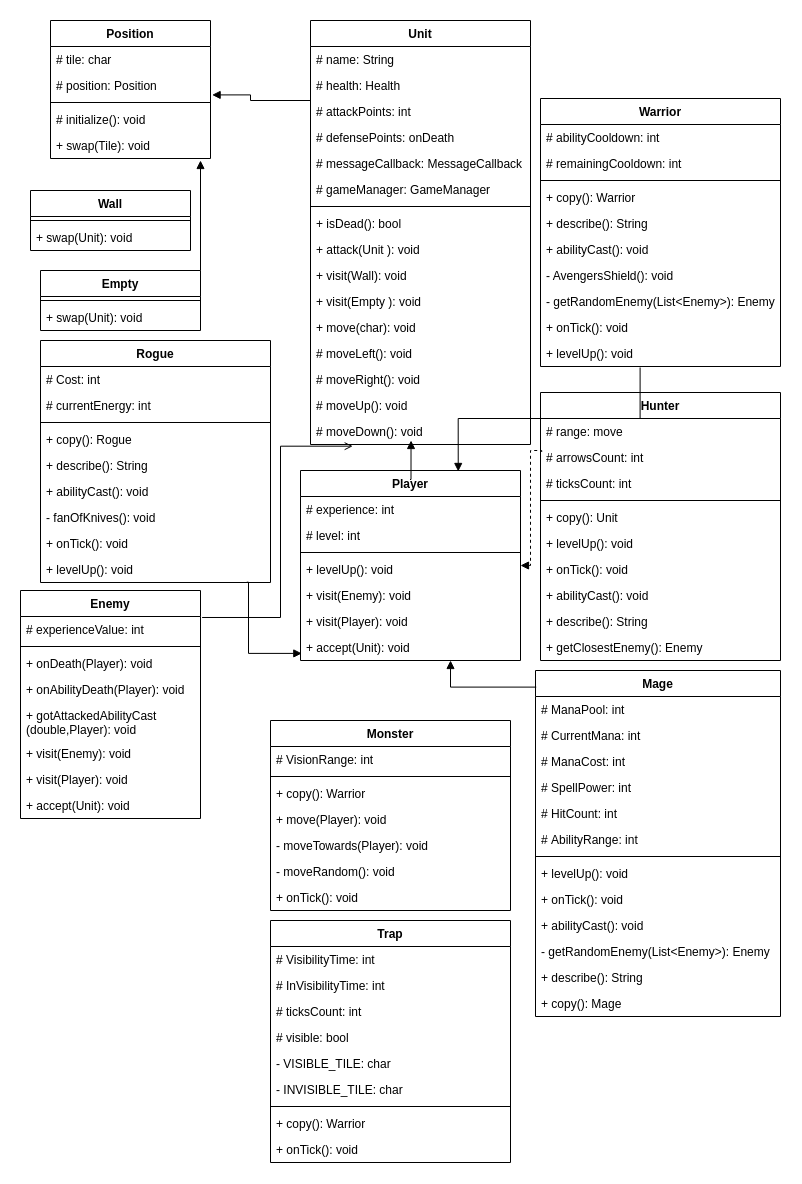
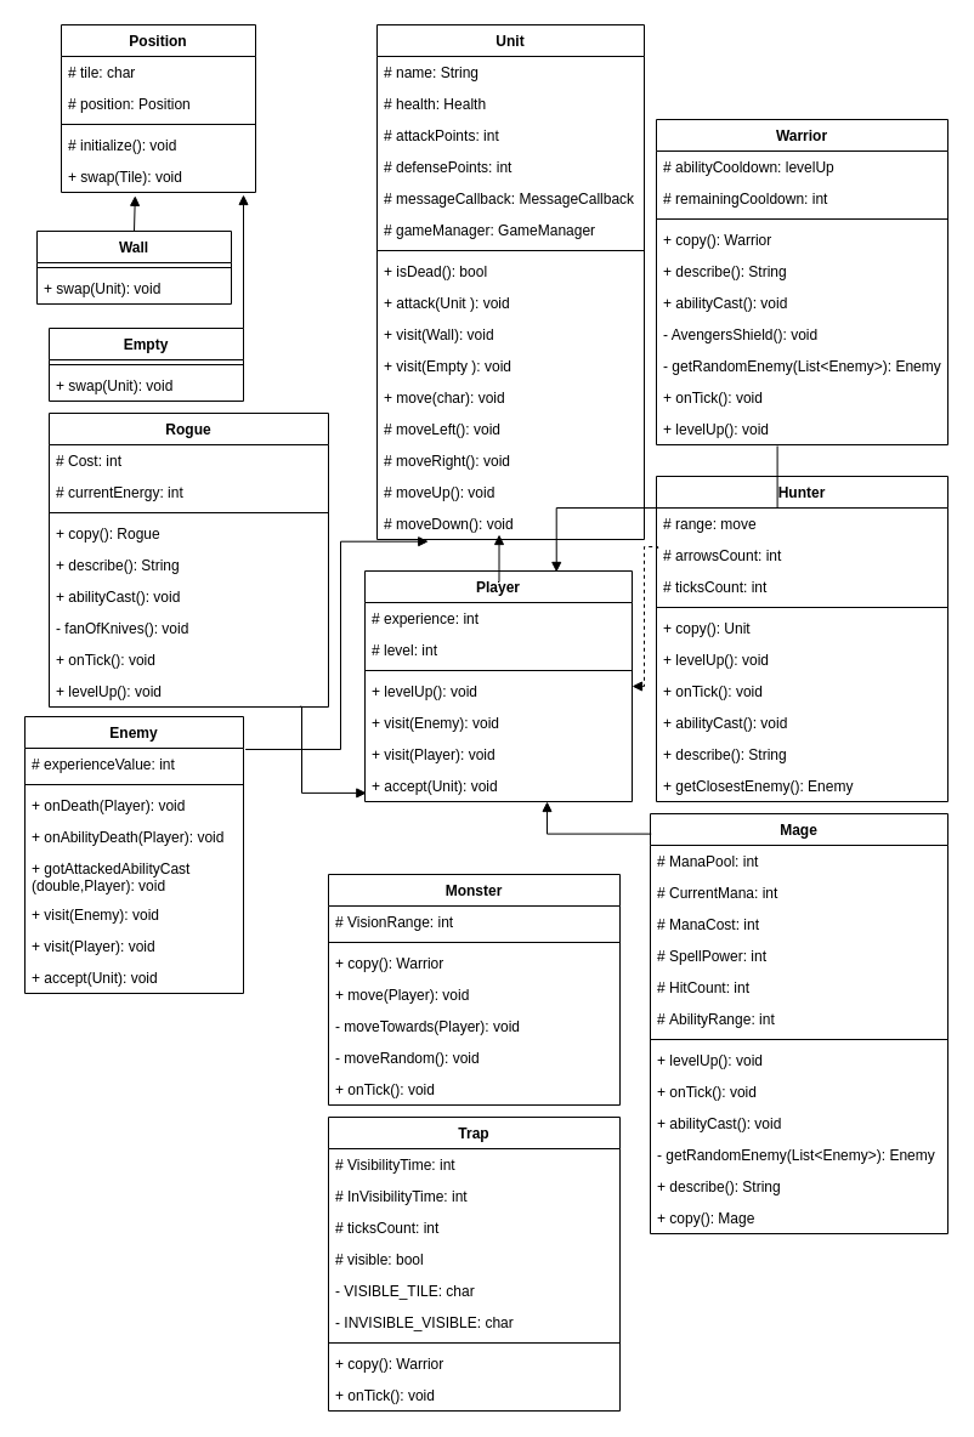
- <mxCell id="32" style="edgeStyle=orthogonalEdgeStyle;rounded=0;orthogonalLoop=1;jettySize=auto;html=1;endArrow=block;endFill=1;exitX=0;exitY=0.5;exitDx=0;exitDy=0;entryX=1.01;entryY=0.862;entryDx=0;entryDy=0;entryPerimeter=0;" edge="1" parent="1" source="18" target="4"><mxGeometry relative="1" as="geometry"><mxPoint x="749" y="221" as="sourcePoint" /><mxPoint x="590" y="200" as="targetPoint" /><Array as="points"><mxPoint x="310" y="100" /><mxPoint x="250" y="100" /><mxPoint x="250" y="94" /></Array></mxGeometry></mxCell>
- <mxCell id="19" value="# defensePoints: onDeath" style="text;strokeColor=none;fillColor=none;align=left;verticalAlign=top;spacingLeft=4;spacingRight=4;overflow=hidden;rotatable=0;points=[[0,0.5],[1,0.5]];portConstraint=eastwest;" vertex="1" parent="15"><mxGeometry y="104" width="220" height="26" as="geometry" /></mxCell>
+ <mxCell id="19" value="# defensePoints: int" style="text;strokeColor=none;fillColor=none;align=left;verticalAlign=top;spacingLeft=4;spacingRight=4;overflow=hidden;rotatable=0;points=[[0,0.5],[1,0.5]];portConstraint=eastwest;" vertex="1" parent="15"><mxGeometry y="104" width="220" height="26" as="geometry" /></mxCell>
- <mxCell id="79" value="# abilityCooldown: int" style="text;strokeColor=none;fillColor=none;align=left;verticalAlign=top;spacingLeft=4;spacingRight=4;overflow=hidden;rotatable=0;points=[[0,0.5],[1,0.5]];portConstraint=eastwest;" vertex="1" parent="78"><mxGeometry y="26" width="240" height="26" as="geometry" /></mxCell>
+ <mxCell id="79" value="# abilityCooldown: levelUp" style="text;strokeColor=none;fillColor=none;align=left;verticalAlign=top;spacingLeft=4;spacingRight=4;overflow=hidden;rotatable=0;points=[[0,0.5],[1,0.5]];portConstraint=eastwest;" vertex="1" parent="78"><mxGeometry y="26" width="240" height="26" as="geometry" /></mxCell>
+ <mxCell id="14" style="edgeStyle=orthogonalEdgeStyle;rounded=0;orthogonalLoop=1;jettySize=auto;html=1;endArrow=block;endFill=1;exitX=0.5;exitY=0;exitDx=0;exitDy=0;entryX=0.38;entryY=1.108;entryDx=0;entryDy=0;entryPerimeter=0;" edge="1" parent="1" source="11" target="7"><mxGeometry relative="1" as="geometry"><mxPoint x="185" y="100" as="sourcePoint" /><mxPoint x="570" y="225" as="targetPoint" /></mxGeometry></mxCell>
- <mxCell id="120" style="edgeStyle=orthogonalEdgeStyle;rounded=0;orthogonalLoop=1;jettySize=auto;html=1;endArrow=open;endFill=1;entryX=0.192;entryY=1.064;entryDx=0;entryDy=0;entryPerimeter=0;exitX=1.009;exitY=0.038;exitDx=0;exitDy=0;exitPerimeter=0;" edge="1" parent="1" source="112" target="31"><mxGeometry relative="1" as="geometry"><mxPoint x="419.5" y="489" as="sourcePoint" /><mxPoint x="421" y="450" as="targetPoint" /><Array as="points"><mxPoint x="280" y="617" /><mxPoint x="280" y="446" /></Array></mxGeometry></mxCell>
+ <mxCell id="120" style="edgeStyle=orthogonalEdgeStyle;rounded=0;orthogonalLoop=1;jettySize=auto;html=1;endArrow=block;endFill=1;entryX=0.192;entryY=1.064;entryDx=0;entryDy=0;entryPerimeter=0;exitX=1.009;exitY=0.038;exitDx=0;exitDy=0;exitPerimeter=0;" edge="1" parent="1" source="112" target="31"><mxGeometry relative="1" as="geometry"><mxPoint x="419.5" y="489" as="sourcePoint" /><mxPoint x="421" y="450" as="targetPoint" /><Array as="points"><mxPoint x="280" y="617" /><mxPoint x="280" y="446" /></Array></mxGeometry></mxCell>
- <mxCell id="106" value="- INVISIBLE_TILE: char" style="text;strokeColor=none;fillColor=none;align=left;verticalAlign=top;spacingLeft=4;spacingRight=4;overflow=hidden;rotatable=0;points=[[0,0.5],[1,0.5]];portConstraint=eastwest;" vertex="1" parent="100"><mxGeometry y="156" width="240" height="26" as="geometry" /></mxCell>
+ <mxCell id="106" value="- INVISIBLE_VISIBLE: char" style="text;strokeColor=none;fillColor=none;align=left;verticalAlign=top;spacingLeft=4;spacingRight=4;overflow=hidden;rotatable=0;points=[[0,0.5],[1,0.5]];portConstraint=eastwest;" vertex="1" parent="100"><mxGeometry y="156" width="240" height="26" as="geometry" /></mxCell>
